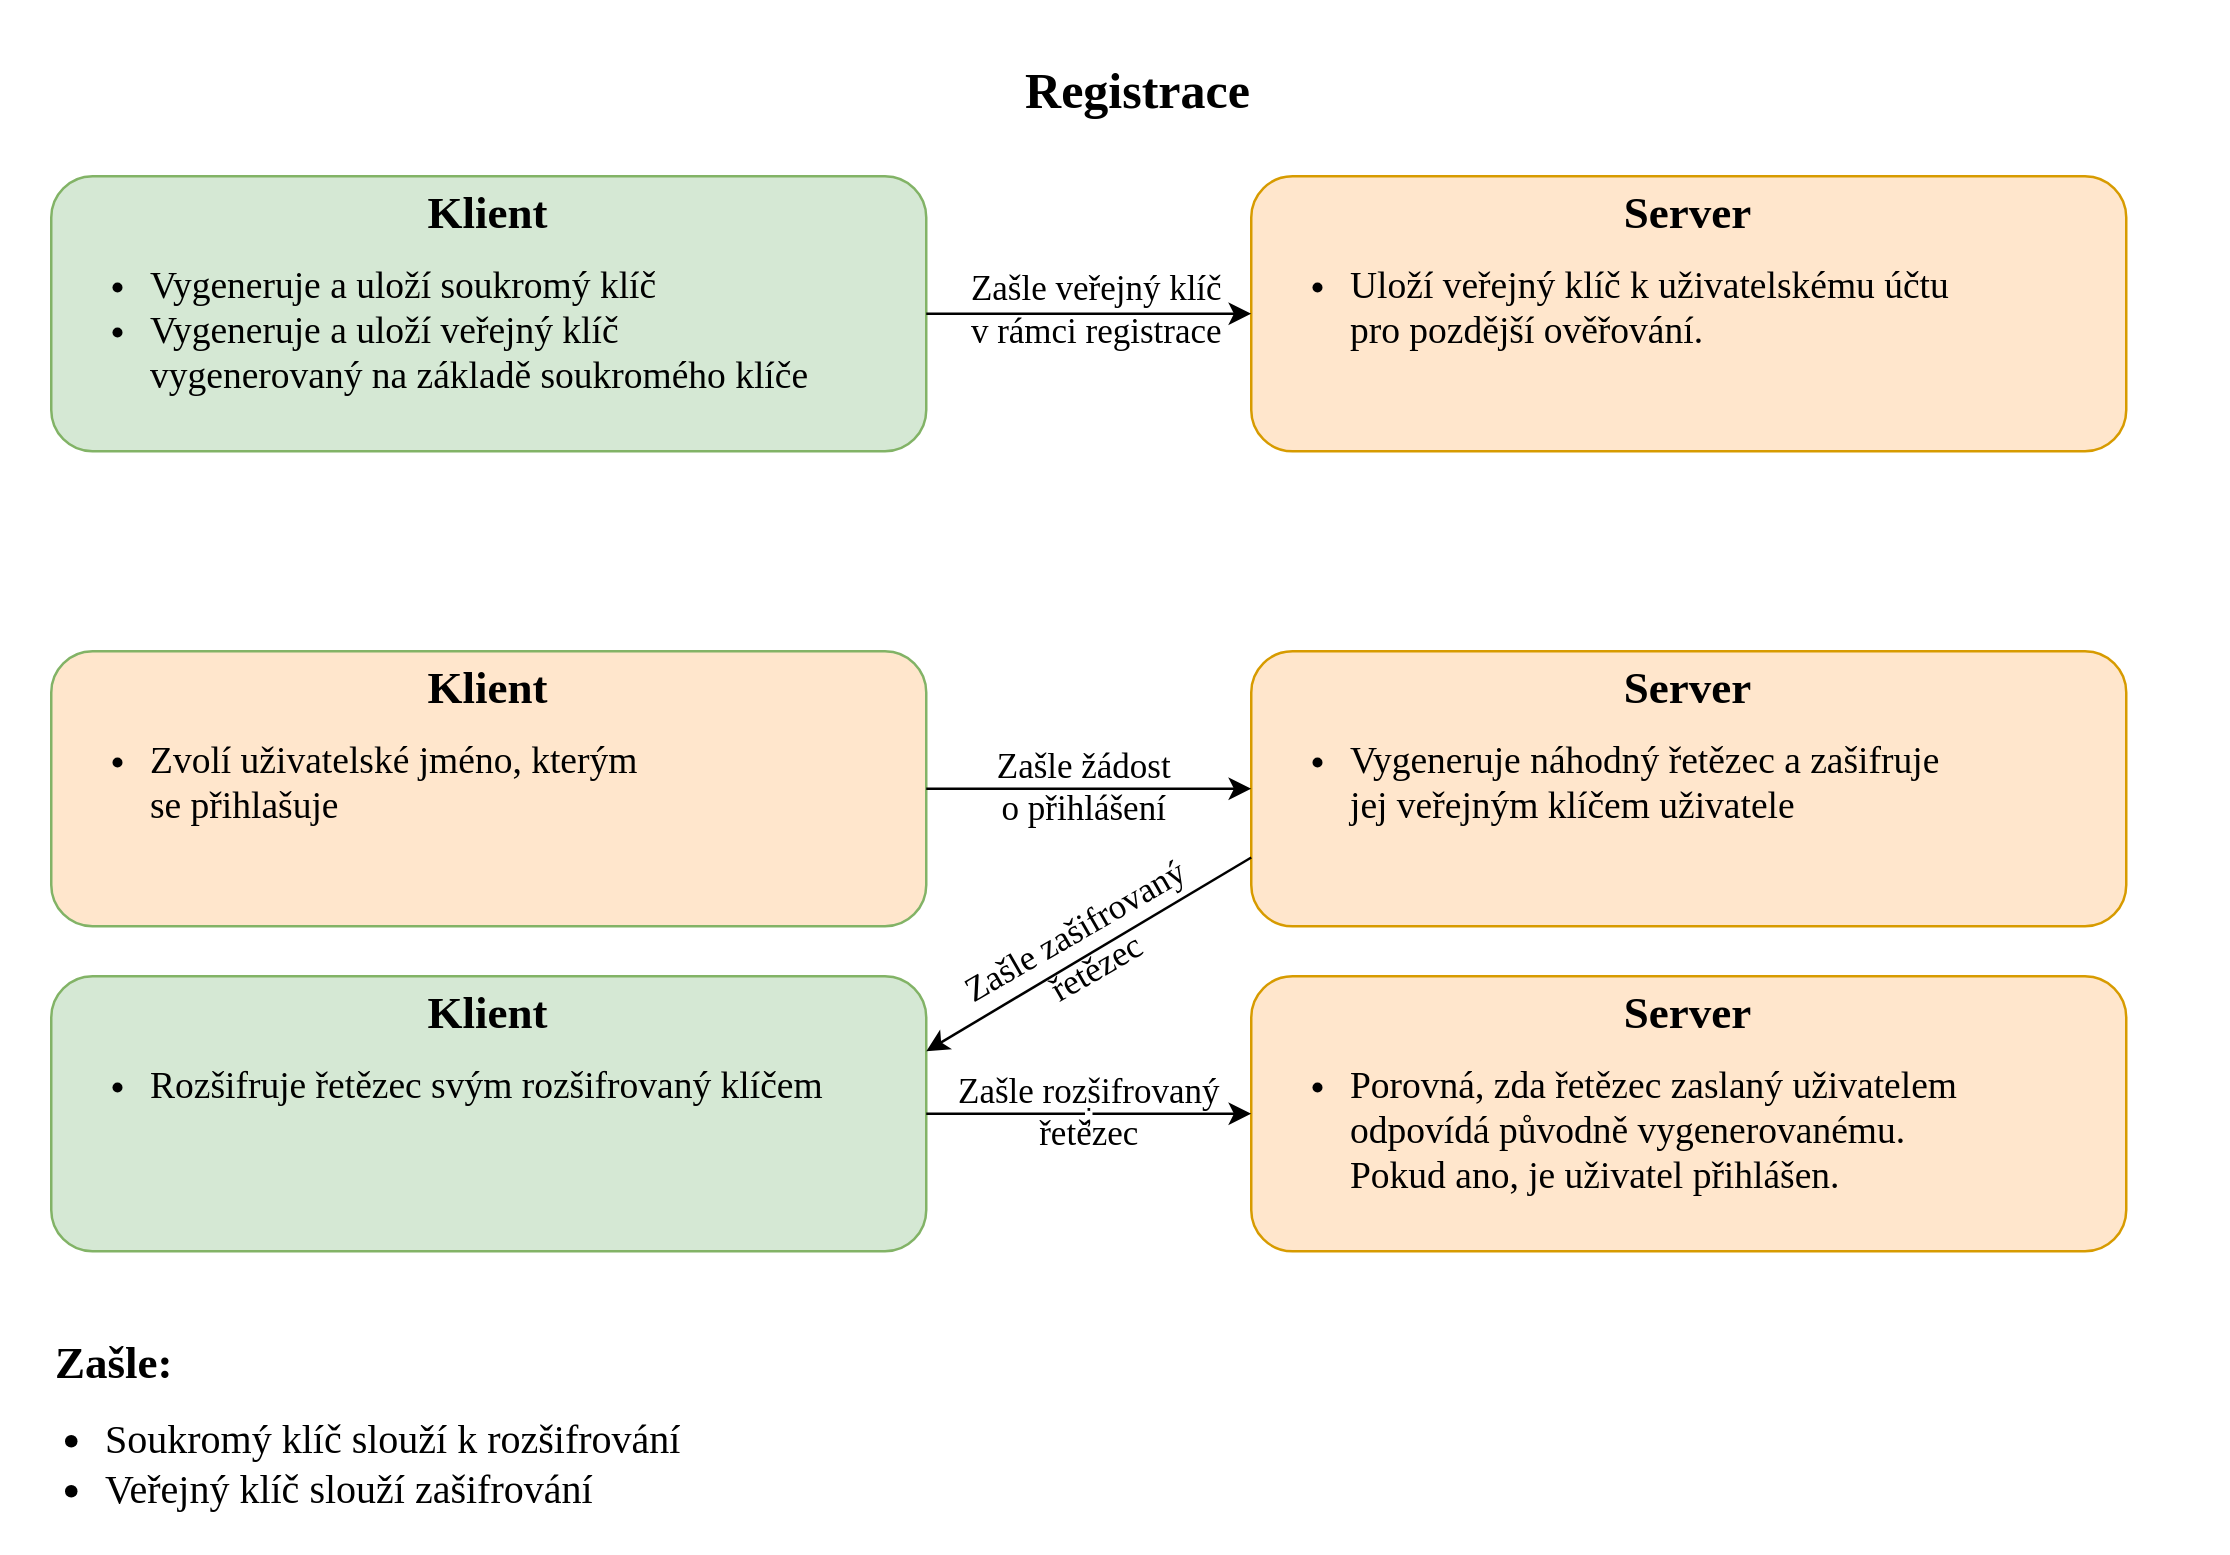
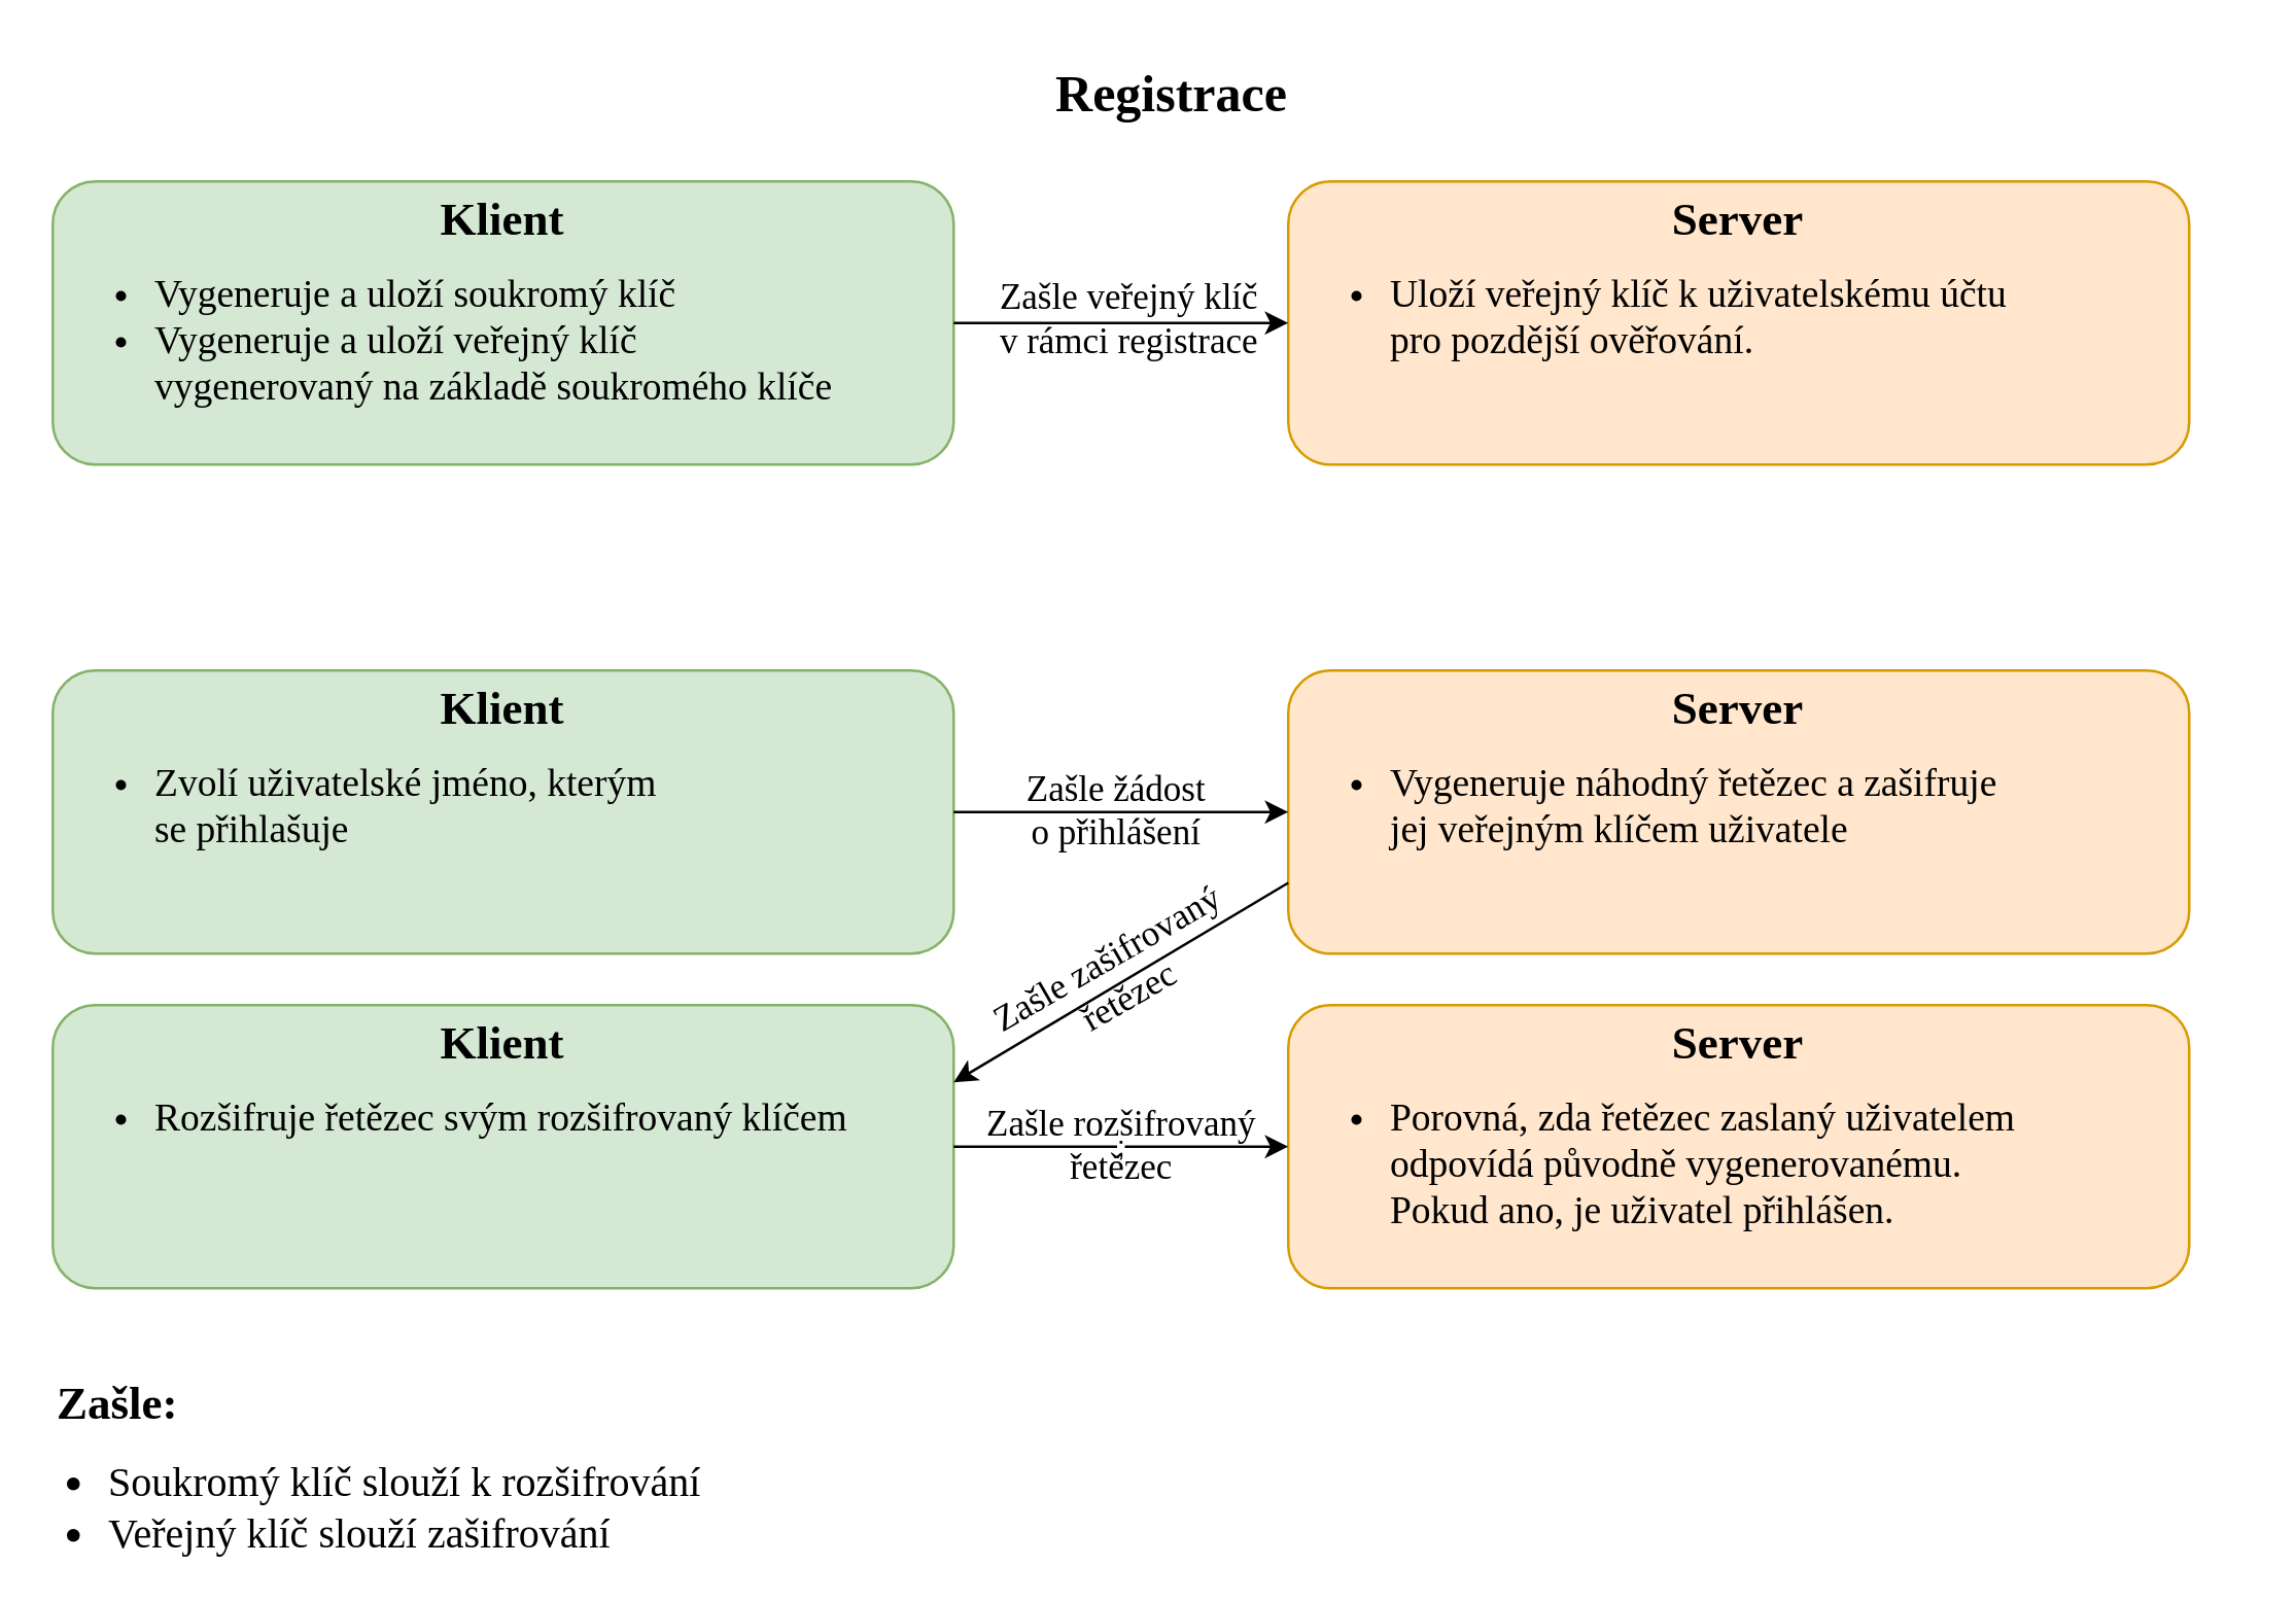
- <mxCell id="9" value="&lt;div style=&quot;font-size: 15px;&quot;&gt;&lt;ul&gt;&lt;li&gt;Zvolí uživatelské jméno, kterým&lt;br&gt;se přihlašuje&lt;br&gt;&lt;/li&gt;&lt;/ul&gt;&lt;/div&gt;" style="rounded=1;whiteSpace=wrap;html=1;verticalAlign=top;fontFamily=Ubuntu;fontSource=https%3A%2F%2Ffonts.googleapis.com%2Fcss%3Ffamily%3DUbuntu;spacing=0;align=left;labelPosition=center;verticalLabelPosition=middle;spacingLeft=0;spacingBottom=0;fillColor=#ffe6cc;strokeColor=#82b366;spacingTop=15;" parent="1" vertex="1"><mxGeometry y="260" width="350" height="110" as="geometry" x="20" /></mxCell>
+ <mxCell id="9" value="&lt;div style=&quot;font-size: 15px;&quot;&gt;&lt;ul&gt;&lt;li&gt;Zvolí uživatelské jméno, kterým&lt;br&gt;se přihlašuje&lt;br&gt;&lt;/li&gt;&lt;/ul&gt;&lt;/div&gt;" style="rounded=1;whiteSpace=wrap;html=1;verticalAlign=top;fontFamily=Ubuntu;fontSource=https%3A%2F%2Ffonts.googleapis.com%2Fcss%3Ffamily%3DUbuntu;spacing=0;align=left;labelPosition=center;verticalLabelPosition=middle;spacingLeft=0;spacingBottom=0;fillColor=#d5e8d4;strokeColor=#82b366;spacingTop=15;" parent="1" vertex="1"><mxGeometry y="260" width="350" height="110" as="geometry" x="20" /></mxCell>
